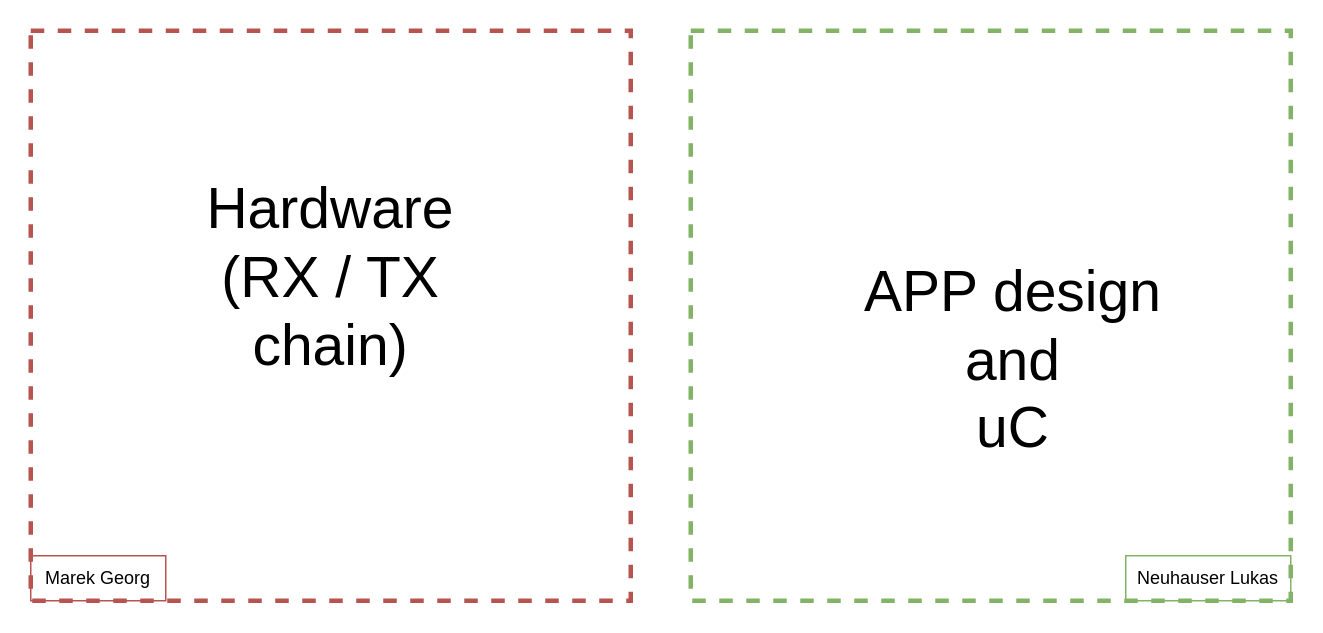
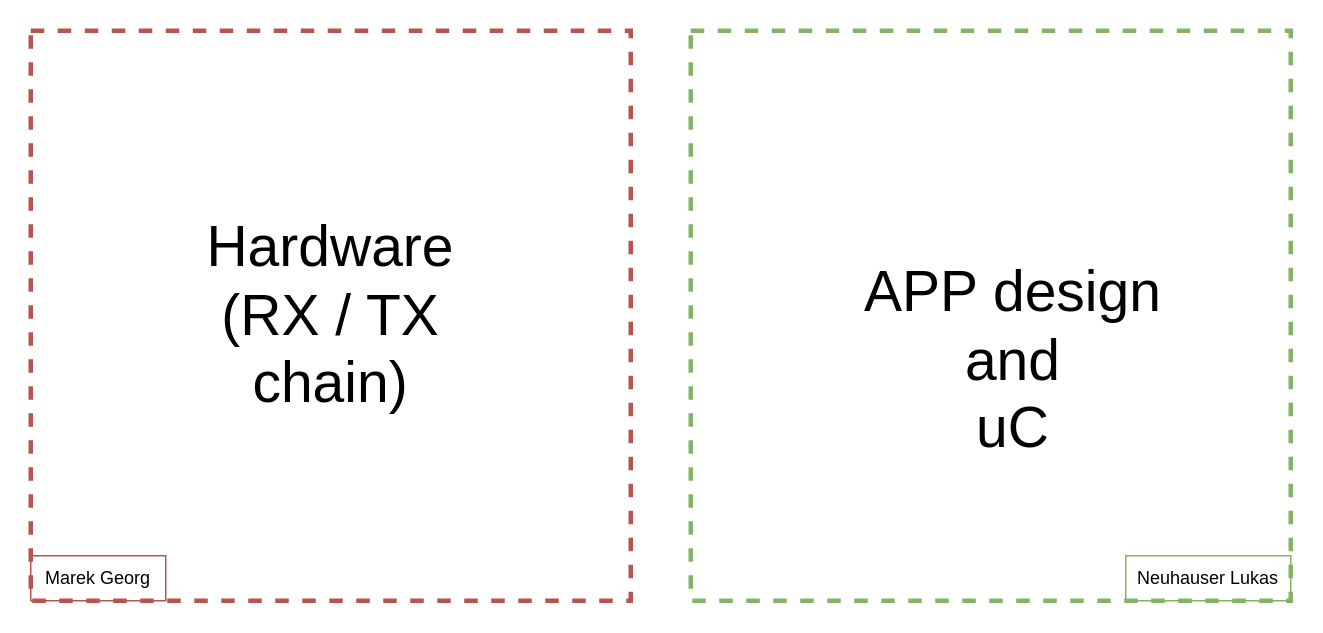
- <mxCell id="7" value="Hardware (RX / TX chain)" style="text;html=1;align=center;verticalAlign=middle;whiteSpace=wrap;rounded=0;fontSize=38;" vertex="1" parent="1"><mxGeometry x="100" y="90" width="240" height="190" as="geometry" /></mxCell>
+ <mxCell id="7" value="Hardware (RX / TX chain)" style="text;html=1;align=center;verticalAlign=middle;whiteSpace=wrap;rounded=0;fontSize=38;" vertex="1" parent="1"><mxGeometry x="100" y="115" width="240" height="190" as="geometry" /></mxCell>
